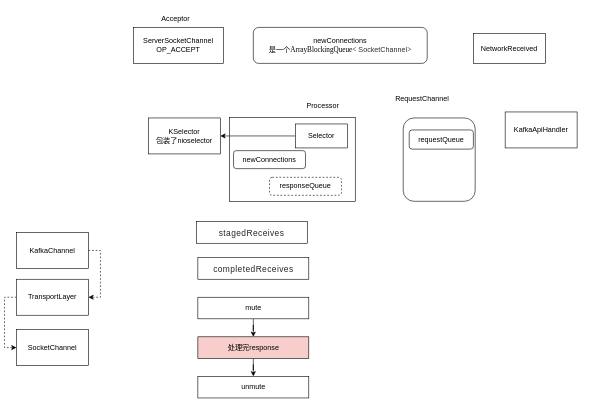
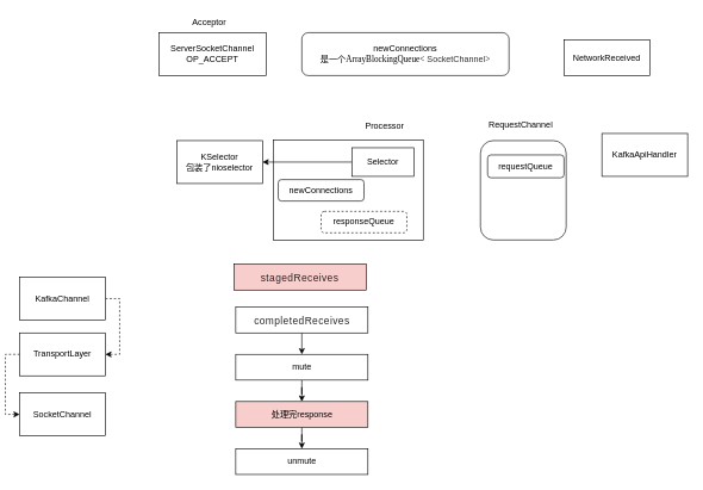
- <mxCell id="27" value="RequestChannel" style="text;html=1;resizable=0;points=[];autosize=1;align=left;verticalAlign=top;spacingTop=-4;" parent="1" vertex="1"><mxGeometry x="650" y="155" width="100" height="20" as="geometry" /></mxCell>
+ <mxCell id="27" value="RequestChannel" style="text;html=1;resizable=0;points=[];autosize=1;align=left;verticalAlign=top;spacingTop=-4;" parent="1" vertex="1"><mxGeometry x="675" y="165" width="100" height="20" as="geometry" /></mxCell>
- <mxCell id="9" value="&lt;span style=&quot;font-size: 14px ; color: rgb(38 , 38 , 38) ; line-height: 24px ; letter-spacing: 0.05em ; outline-style: none ; overflow-wrap: break-word&quot;&gt;stagedReceives&lt;/span&gt;" style="rounded=0;whiteSpace=wrap;html=1;" parent="1" vertex="1"><mxGeometry x="320" y="369" width="185" height="36" as="geometry" /></mxCell>
+ <mxCell id="9" value="&lt;span style=&quot;font-size: 14px ; color: rgb(38 , 38 , 38) ; line-height: 24px ; letter-spacing: 0.05em ; outline-style: none ; overflow-wrap: break-word&quot;&gt;stagedReceives&lt;/span&gt;" style="rounded=0;whiteSpace=wrap;html=1;fillColor=#f8cecc;" parent="1" vertex="1"><mxGeometry x="320" y="369" width="185" height="36" as="geometry" /></mxCell>
+ <mxCell id="11" style="edgeStyle=orthogonalEdgeStyle;rounded=0;orthogonalLoop=1;jettySize=auto;html=1;exitX=0.5;exitY=1;exitDx=0;exitDy=0;entryX=0.5;entryY=0;entryDx=0;entryDy=0;" parent="1" source="12" target="14" edge="1"><mxGeometry relative="1" as="geometry" /></mxCell>
